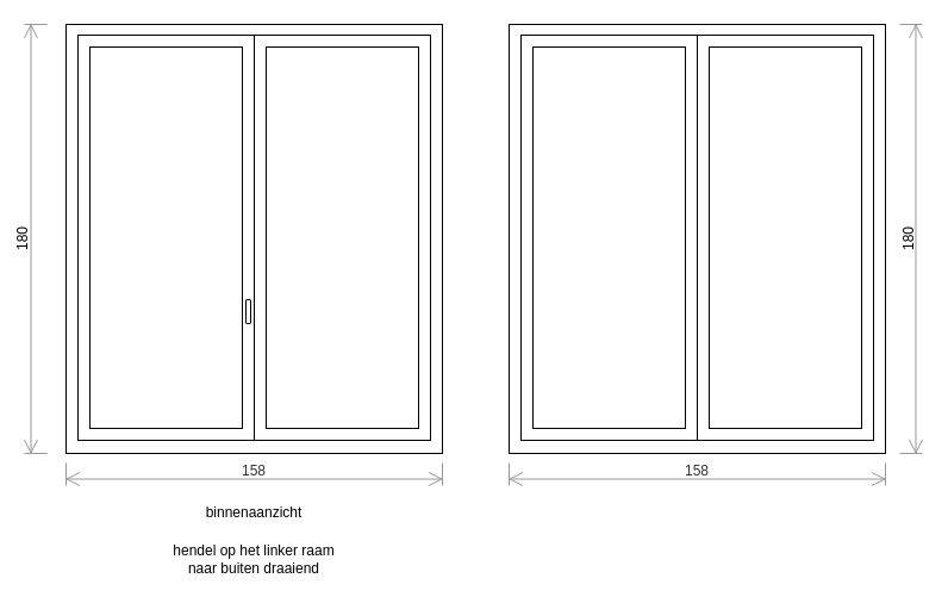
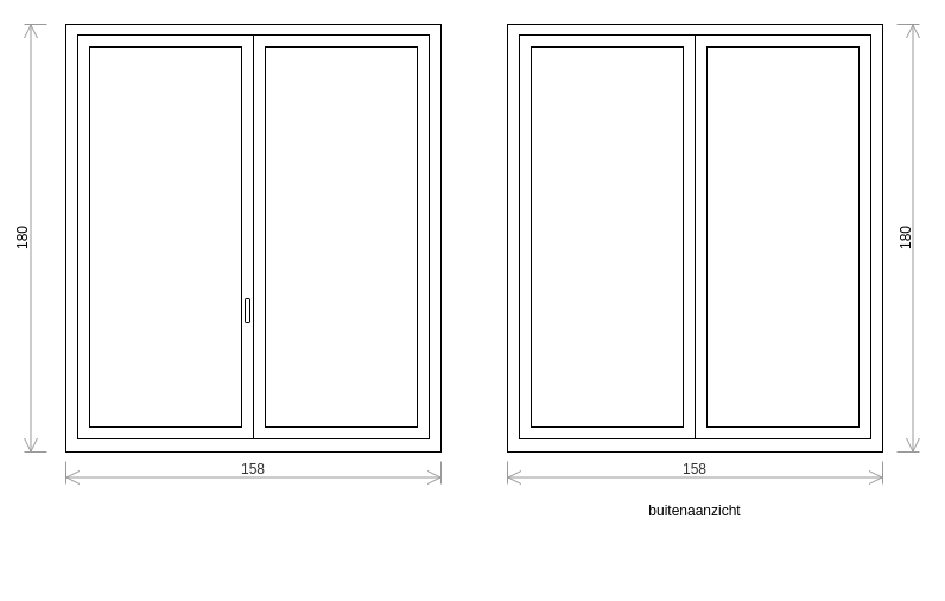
- <mxCell id="9" value="&lt;div&gt;binnenaanzicht&lt;/div&gt;" style="text;html=1;strokeColor=none;fillColor=none;align=center;verticalAlign=middle;whiteSpace=wrap;rounded=0;" vertex="1" parent="1"><mxGeometry x="55" y="415" width="316" height="30" as="geometry" /></mxCell>
+ <mxCell id="16" value="buitenaanzicht" style="text;html=1;strokeColor=none;fillColor=none;align=center;verticalAlign=middle;whiteSpace=wrap;rounded=0;" vertex="1" parent="1"><mxGeometry x="427" y="415" width="316" height="30" as="geometry" /></mxCell>
- <mxCell id="21" value="&lt;div&gt;hendel op het linker raam&lt;/div&gt;&lt;div&gt;naar buiten draaiend&lt;br&gt;&lt;/div&gt;" style="text;html=1;strokeColor=none;fillColor=none;align=center;verticalAlign=middle;whiteSpace=wrap;rounded=0;" vertex="1" parent="1"><mxGeometry x="55" y="454" width="316" height="30" as="geometry" /></mxCell>
